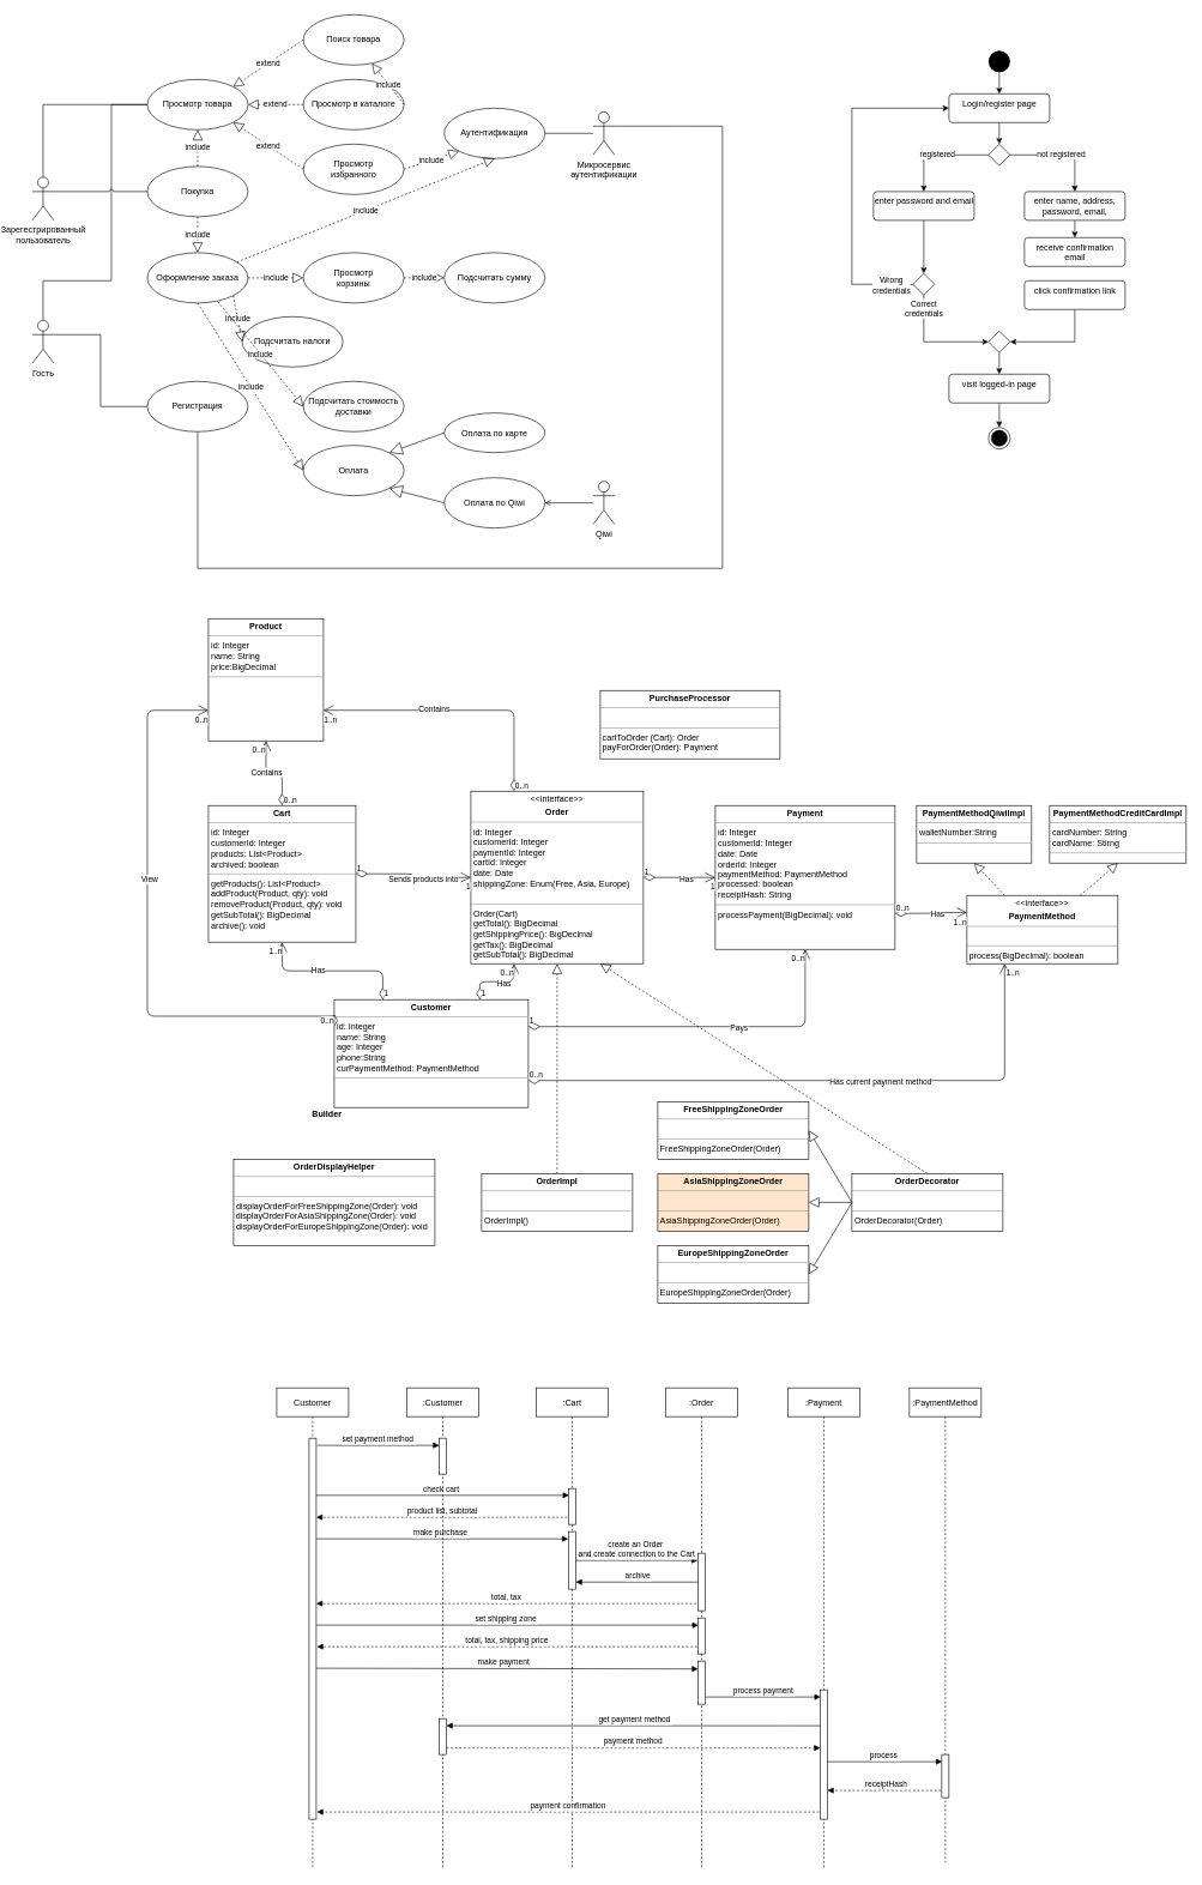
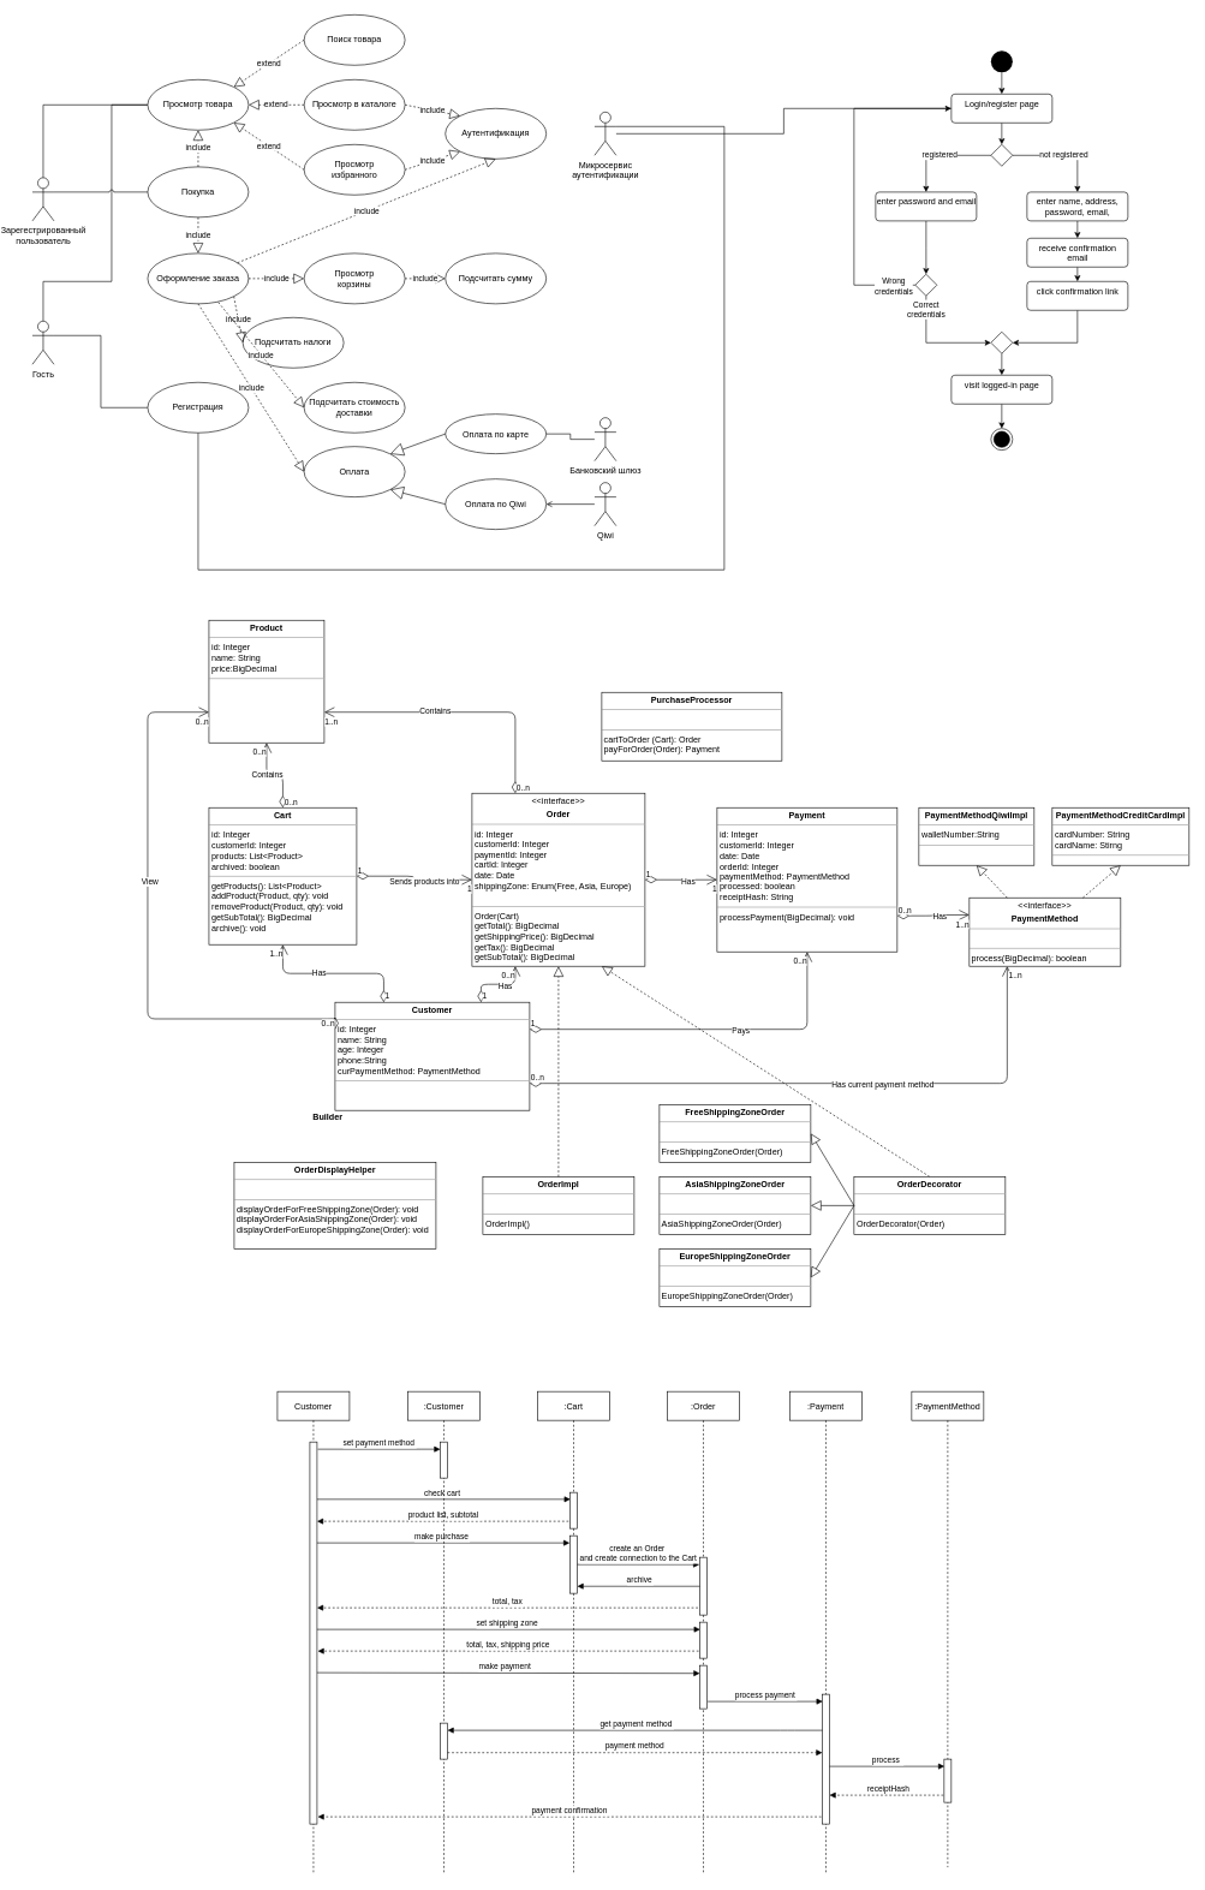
- <mxCell id="31" value="include" style="endArrow=block;dashed=1;endFill=0;endSize=12;html=1;exitX=1;exitY=0.5;exitDx=0;exitDy=0;" parent="1" source="22" target="21" edge="1"><mxGeometry width="160" relative="1" as="geometry"><mxPoint x="547" y="245" as="sourcePoint" /><mxPoint x="610.503" y="219.749" as="targetPoint" /></mxGeometry></mxCell>
+ <mxCell id="31" value="include" style="endArrow=block;dashed=1;endFill=0;endSize=12;html=1;entryX=0;entryY=0;entryDx=0;entryDy=0;exitX=1;exitY=0.5;exitDx=0;exitDy=0;" parent="1" source="22" target="29" edge="1"><mxGeometry width="160" relative="1" as="geometry"><mxPoint x="547" y="245" as="sourcePoint" /><mxPoint x="610.503" y="219.749" as="targetPoint" /></mxGeometry></mxCell>
- <mxCell id="49" value="" style="edgeStyle=orthogonalEdgeStyle;rounded=0;orthogonalLoop=1;jettySize=auto;html=1;endArrow=none;endFill=0;" parent="1" source="50" target="29" edge="1"><mxGeometry relative="1" as="geometry" /></mxCell>
+ <mxCell id="49" value="" style="edgeStyle=orthogonalEdgeStyle;rounded=0;orthogonalLoop=1;jettySize=auto;html=1;endArrow=none;endFill=0;" parent="1" source="50" target="142" edge="1"><mxGeometry relative="1" as="geometry" /></mxCell>
+ <mxCell id="150" style="edgeStyle=orthogonalEdgeStyle;rounded=0;orthogonalLoop=1;jettySize=auto;html=1;exitX=0.5;exitY=1;exitDx=0;exitDy=0;entryX=0.5;entryY=0;entryDx=0;entryDy=0;" parent="1" source="151" target="153" edge="1"><mxGeometry relative="1" as="geometry" /></mxCell>
+ <mxCell id="45" style="edgeStyle=orthogonalEdgeStyle;rounded=0;orthogonalLoop=1;jettySize=auto;html=1;endArrow=none;endFill=0;" parent="1" source="46" target="41" edge="1"><mxGeometry relative="1" as="geometry" /></mxCell>
+ <mxCell id="46" value="Банковский шлюз" style="shape=umlActor;verticalLabelPosition=bottom;verticalAlign=top;html=1;" parent="1" vertex="1"><mxGeometry x="800" y="579" width="30" height="60" as="geometry" /></mxCell>
- <mxCell id="94" value="&lt;p style=&quot;margin: 0px ; margin-top: 4px ; text-align: center&quot;&gt;&lt;b&gt;AsiaShippingZoneOrder&lt;/b&gt;&lt;/p&gt;&lt;hr size=&quot;1&quot;&gt;&lt;p style=&quot;margin: 0px ; margin-left: 4px&quot;&gt;&lt;br&gt;&lt;/p&gt;&lt;hr size=&quot;1&quot;&gt;&lt;span style=&quot;text-align: center&quot;&gt;&amp;nbsp;AsiaShippingZoneOrder(&lt;/span&gt;&lt;span&gt;Order)&lt;br&gt;&lt;/span&gt;&lt;p style=&quot;margin: 0px ; margin-left: 4px&quot;&gt;&lt;br&gt;&lt;/p&gt;" style="verticalAlign=top;align=left;overflow=fill;fontSize=12;fontFamily=Helvetica;html=1;fillColor=#ffe6cc;" parent="1" vertex="1"><mxGeometry x="890" y="1632" width="210" height="80" as="geometry" /></mxCell>
+ <mxCell id="94" value="&lt;p style=&quot;margin: 0px ; margin-top: 4px ; text-align: center&quot;&gt;&lt;b&gt;AsiaShippingZoneOrder&lt;/b&gt;&lt;/p&gt;&lt;hr size=&quot;1&quot;&gt;&lt;p style=&quot;margin: 0px ; margin-left: 4px&quot;&gt;&lt;br&gt;&lt;/p&gt;&lt;hr size=&quot;1&quot;&gt;&lt;span style=&quot;text-align: center&quot;&gt;&amp;nbsp;AsiaShippingZoneOrder(&lt;/span&gt;&lt;span&gt;Order)&lt;br&gt;&lt;/span&gt;&lt;p style=&quot;margin: 0px ; margin-left: 4px&quot;&gt;&lt;br&gt;&lt;/p&gt;" style="verticalAlign=top;align=left;overflow=fill;fontSize=12;fontFamily=Helvetica;html=1;" parent="1" vertex="1"><mxGeometry x="890" y="1632" width="210" height="80" as="geometry" /></mxCell>
